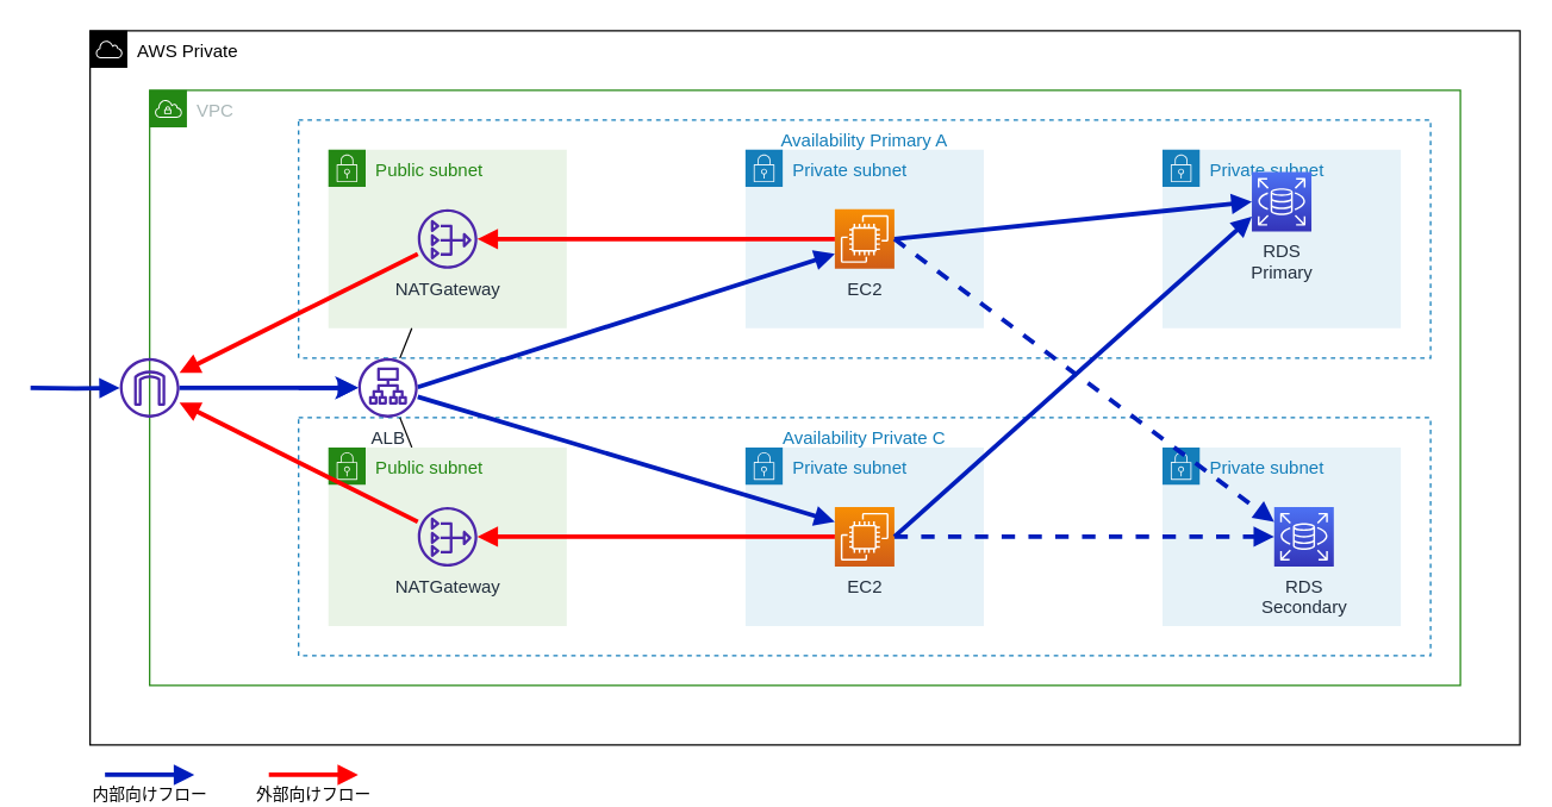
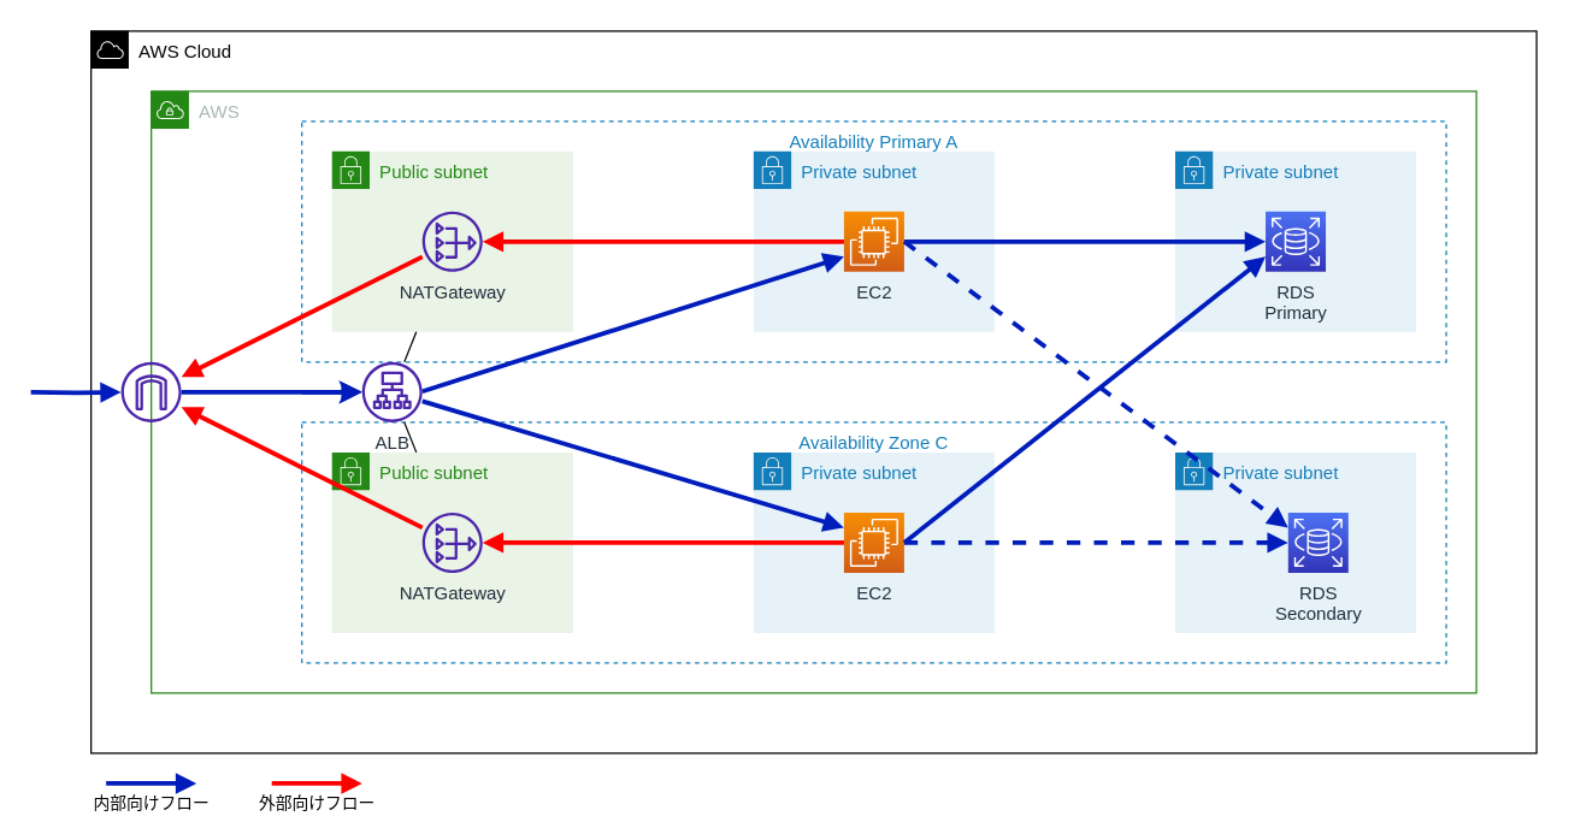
- <mxCell id="3" value="AWS Private" style="sketch=0;outlineConnect=0;gradientColor=none;html=1;whiteSpace=wrap;fontSize=12;fontStyle=0;shape=mxgraph.aws4.group;grIcon=mxgraph.aws4.group_aws_cloud;strokeColor=#000000;fillColor=none;verticalAlign=top;align=left;spacingLeft=30;fontColor=#000000;dashed=0;" parent="1" vertex="1"><mxGeometry x="60" y="20" width="960" height="480" as="geometry" /></mxCell>
+ <mxCell id="3" value="AWS Cloud" style="sketch=0;outlineConnect=0;gradientColor=none;html=1;whiteSpace=wrap;fontSize=12;fontStyle=0;shape=mxgraph.aws4.group;grIcon=mxgraph.aws4.group_aws_cloud;strokeColor=#000000;fillColor=none;verticalAlign=top;align=left;spacingLeft=30;fontColor=#000000;dashed=0;" parent="1" vertex="1"><mxGeometry x="60" y="20" width="960" height="480" as="geometry" /></mxCell>
- <mxCell id="4" value="VPC" style="points=[[0,0],[0.25,0],[0.5,0],[0.75,0],[1,0],[1,0.25],[1,0.5],[1,0.75],[1,1],[0.75,1],[0.5,1],[0.25,1],[0,1],[0,0.75],[0,0.5],[0,0.25]];outlineConnect=0;gradientColor=none;html=1;whiteSpace=wrap;fontSize=12;fontStyle=0;container=1;pointerEvents=0;collapsible=0;recursiveResize=0;shape=mxgraph.aws4.group;grIcon=mxgraph.aws4.group_vpc;strokeColor=#248814;fillColor=none;verticalAlign=top;align=left;spacingLeft=30;fontColor=#AAB7B8;dashed=0;" parent="1" vertex="1"><mxGeometry x="100" y="60" width="880" height="400" as="geometry" /></mxCell>
+ <mxCell id="4" value="AWS" style="points=[[0,0],[0.25,0],[0.5,0],[0.75,0],[1,0],[1,0.25],[1,0.5],[1,0.75],[1,1],[0.75,1],[0.5,1],[0.25,1],[0,1],[0,0.75],[0,0.5],[0,0.25]];outlineConnect=0;gradientColor=none;html=1;whiteSpace=wrap;fontSize=12;fontStyle=0;container=1;pointerEvents=0;collapsible=0;recursiveResize=0;shape=mxgraph.aws4.group;grIcon=mxgraph.aws4.group_vpc;strokeColor=#248814;fillColor=none;verticalAlign=top;align=left;spacingLeft=30;fontColor=#AAB7B8;dashed=0;" parent="1" vertex="1"><mxGeometry x="100" y="60" width="880" height="400" as="geometry" /></mxCell>
- <mxCell id="22" value="RDS&lt;br&gt;Primary" style="sketch=0;points=[[0,0,0],[0.25,0,0],[0.5,0,0],[0.75,0,0],[1,0,0],[0,1,0],[0.25,1,0],[0.5,1,0],[0.75,1,0],[1,1,0],[0,0.25,0],[0,0.5,0],[0,0.75,0],[1,0.25,0],[1,0.5,0],[1,0.75,0]];outlineConnect=0;fontColor=#232F3E;gradientColor=#4D72F3;gradientDirection=north;fillColor=#3334B9;strokeColor=#ffffff;dashed=0;verticalLabelPosition=bottom;verticalAlign=top;align=center;html=1;fontSize=12;fontStyle=0;aspect=fixed;shape=mxgraph.aws4.resourceIcon;resIcon=mxgraph.aws4.rds;" vertex="1" parent="1"><mxGeometry x="840" y="115" width="40" height="40" as="geometry" /></mxCell>
+ <mxCell id="22" value="RDS&lt;br&gt;Primary" style="sketch=0;points=[[0,0,0],[0.25,0,0],[0.5,0,0],[0.75,0,0],[1,0,0],[0,1,0],[0.25,1,0],[0.5,1,0],[0.75,1,0],[1,1,0],[0,0.25,0],[0,0.5,0],[0,0.75,0],[1,0.25,0],[1,0.5,0],[1,0.75,0]];outlineConnect=0;fontColor=#232F3E;gradientColor=#4D72F3;gradientDirection=north;fillColor=#3334B9;strokeColor=#ffffff;dashed=0;verticalLabelPosition=bottom;verticalAlign=top;align=center;html=1;fontSize=12;fontStyle=0;aspect=fixed;shape=mxgraph.aws4.resourceIcon;resIcon=mxgraph.aws4.rds;" vertex="1" parent="1"><mxGeometry x="840" y="140" width="40" height="40" as="geometry" /></mxCell>
- <mxCell id="6" value="Availability Private C" style="fillColor=none;strokeColor=#147EBA;dashed=1;verticalAlign=top;fontStyle=0;fontColor=#147EBA;" vertex="1" parent="4"><mxGeometry x="100" y="220" width="760" height="160" as="geometry" /></mxCell>
+ <mxCell id="6" value="Availability Zone C" style="fillColor=none;strokeColor=#147EBA;dashed=1;verticalAlign=top;fontStyle=0;fontColor=#147EBA;" vertex="1" parent="4"><mxGeometry x="100" y="220" width="760" height="160" as="geometry" /></mxCell>
